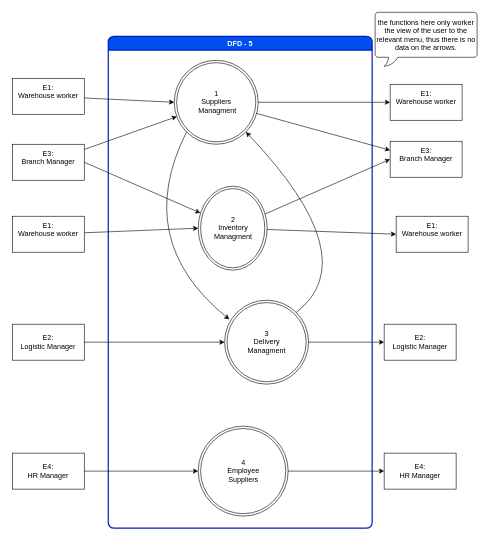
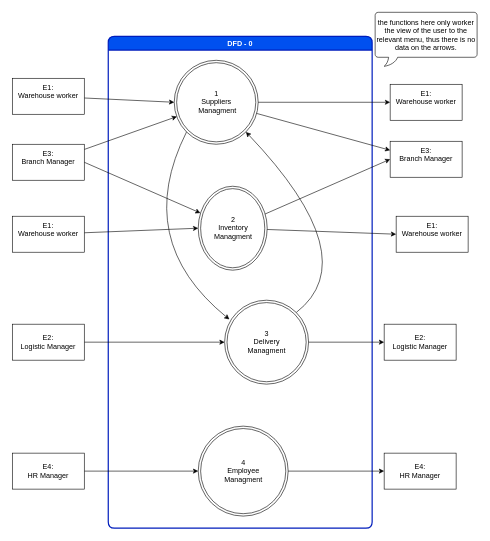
- <mxCell id="2" value="DFD - 5" style="swimlane;rounded=1;strokeWidth=2;fillColor=#0050ef;fontColor=#ffffff;strokeColor=#001DBC;" parent="1" vertex="1"><mxGeometry x="180" y="60" width="440" height="820" as="geometry" /></mxCell>
+ <mxCell id="2" value="DFD - 0" style="swimlane;rounded=1;strokeWidth=2;fillColor=#0050ef;fontColor=#ffffff;strokeColor=#001DBC;" parent="1" vertex="1"><mxGeometry x="180" y="60" width="440" height="820" as="geometry" /></mxCell>
- <mxCell id="4" value="4&lt;br&gt;Employee &lt;br&gt;Suppliers" style="ellipse;shape=doubleEllipse;html=1;dashed=0;whitespace=wrap;aspect=fixed;" parent="2" vertex="1"><mxGeometry x="150" y="650" width="150" height="150" as="geometry" /></mxCell>
+ <mxCell id="4" value="4&lt;br&gt;Employee &lt;br&gt;Managment" style="ellipse;shape=doubleEllipse;html=1;dashed=0;whitespace=wrap;aspect=fixed;" parent="2" vertex="1"><mxGeometry x="150" y="650" width="150" height="150" as="geometry" /></mxCell>
